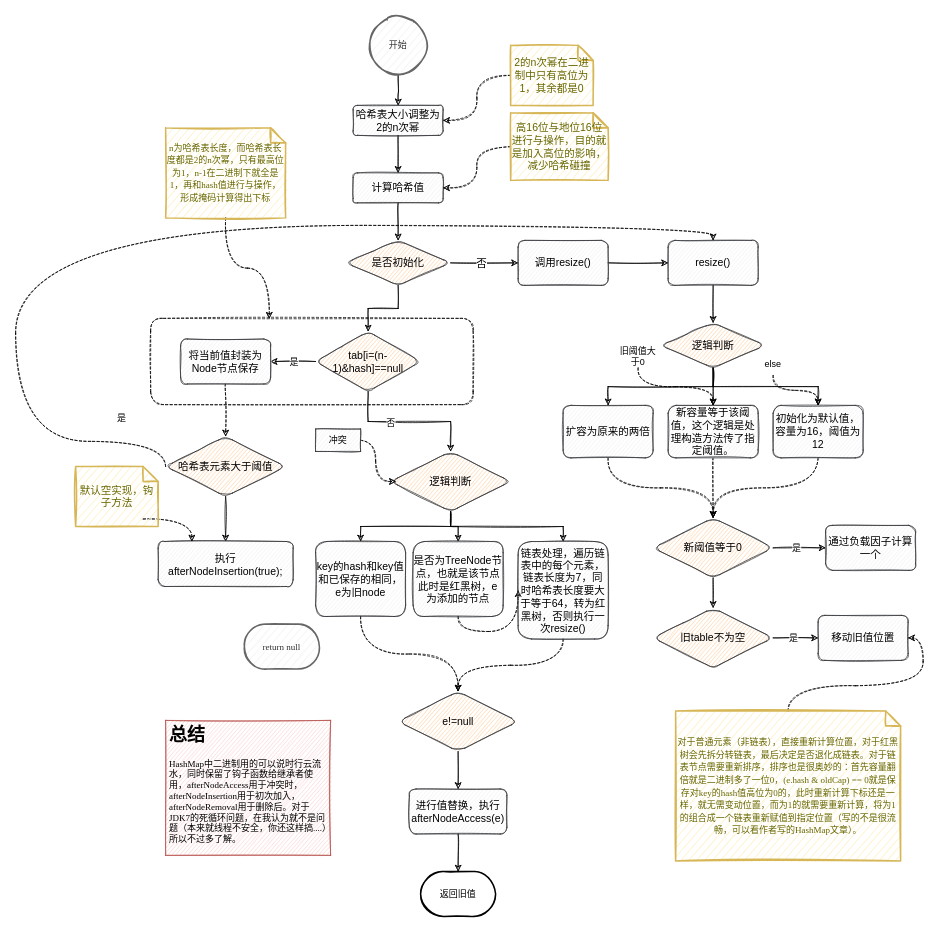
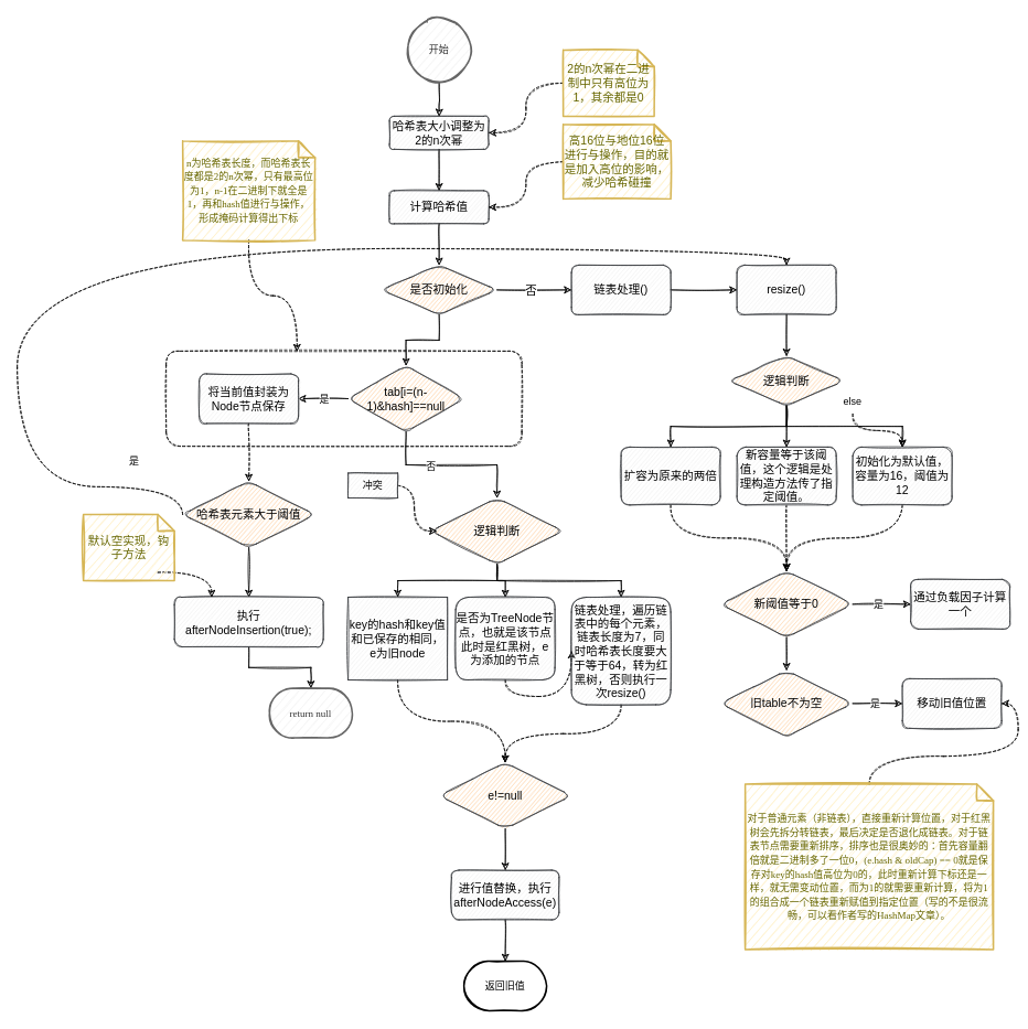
- <mxCell id="17" value="调用resize()" style="whiteSpace=wrap;html=1;fontSize=14;rounded=1;glass=0;strokeWidth=1;shadow=0;sketch=1;fillColor=#eeeeee;strokeColor=#36393d;" vertex="1" parent="1"><mxGeometry x="690" y="320" width="120" height="60" as="geometry" /></mxCell>
+ <mxCell id="17" value="链表处理()" style="whiteSpace=wrap;html=1;fontSize=14;rounded=1;glass=0;strokeWidth=1;shadow=0;sketch=1;fillColor=#eeeeee;strokeColor=#36393d;" vertex="1" parent="1"><mxGeometry x="690" y="320" width="120" height="60" as="geometry" /></mxCell>
- <mxCell id="35" value="旧阈值大于0" style="text;html=1;strokeColor=none;fillColor=none;align=center;verticalAlign=middle;whiteSpace=wrap;rounded=0;shadow=0;glass=0;sketch=1;fontSize=12;" vertex="1" parent="1"><mxGeometry x="820" y="460" width="60" height="30" as="geometry" /></mxCell>
- <mxCell id="34" style="edgeStyle=orthogonalEdgeStyle;curved=1;sketch=1;orthogonalLoop=1;jettySize=auto;html=1;exitX=0.5;exitY=1;exitDx=0;exitDy=0;dashed=1;fontSize=12;shadow=0;" edge="1" parent="1" source="35" target="27"><mxGeometry relative="1" as="geometry" /></mxCell>
- <mxCell id="67" value="key的hash和key值和已保存的相同，e为旧node" style="whiteSpace=wrap;html=1;fontSize=14;fillColor=#eeeeee;strokeColor=#36393d;rounded=1;glass=0;strokeWidth=1;shadow=0;sketch=1;" vertex="1" parent="1"><mxGeometry x="420" y="721.5" width="120" height="100" as="geometry" /></mxCell>
+ <mxCell id="67" value="key的hash和key值和已保存的相同，e为旧node" style="whiteSpace=wrap;html=1;fontSize=14;fillColor=#eeeeee;strokeColor=#36393d;glass=0;strokeWidth=1;shadow=0;sketch=1;rounded=0;" vertex="1" parent="1"><mxGeometry x="420" y="721.5" width="120" height="100" as="geometry" /></mxCell>
+ <mxCell id="56" style="edgeStyle=orthogonalEdgeStyle;sketch=1;orthogonalLoop=1;jettySize=auto;html=1;exitX=0.5;exitY=1;exitDx=0;exitDy=0;shadow=0;fontFamily=Lucida Console;fontSize=12;rounded=0;" edge="1" parent="1" source="57" target="59"><mxGeometry relative="1" as="geometry" /></mxCell>
- <mxCell id="81" value="&lt;h1&gt;总结&lt;/h1&gt;&lt;p&gt;HashMap中二进制用的可以说时行云流水，同时保留了钩子函数给继承者使用，afterNodeAccess用于冲突时，afterNodeInsertion用于初次加入，afterNodeRemoval用于删除后。对于JDK7的死循环问题，在我认为就不是问题（本来就线程不安全，你还这样搞....）所以不过多了解。&lt;/p&gt;" style="text;html=1;strokeColor=#b85450;fillColor=#f8cecc;spacing=5;spacingTop=-20;whiteSpace=wrap;overflow=hidden;rounded=0;shadow=0;glass=0;sketch=1;fontFamily=Lucida Console;fontSize=12;" vertex="1" parent="1"><mxGeometry x="220" y="960" width="220" height="180" as="geometry" /></mxCell>
